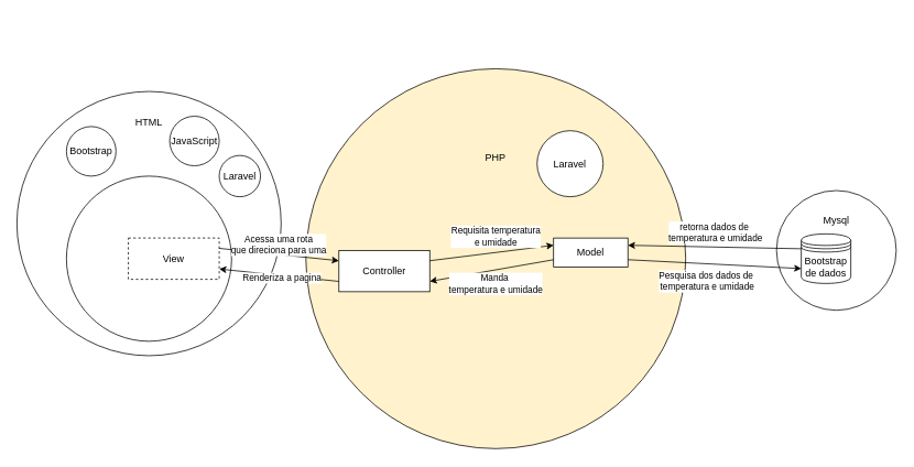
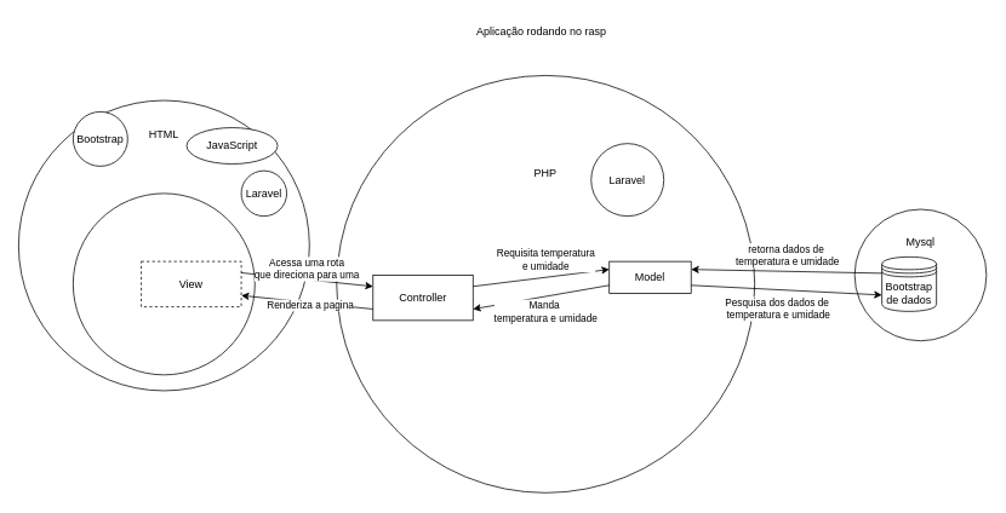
+ <mxCell id="26" value="Aplicação rodando no rasp" style="text;html=1;align=center;verticalAlign=middle;resizable=0;points=[];autosize=1;strokeColor=none;fillColor=none;" parent="1" vertex="1"><mxGeometry x="510" y="20" width="170" height="30" as="geometry" /></mxCell>
- <mxCell id="5" value="JavaScript" style="ellipse;whiteSpace=wrap;html=1;aspect=fixed;" parent="1" vertex="1"><mxGeometry x="205" y="140" width="60" height="60" as="geometry" /></mxCell>
+ <mxCell id="5" value="JavaScript" style="ellipse;whiteSpace=wrap;html=1;aspect=fixed;" parent="1" vertex="1"><mxGeometry x="205" y="140" width="100" height="40" as="geometry" /></mxCell>
- <mxCell id="6" value="Bootstrap" style="ellipse;whiteSpace=wrap;html=1;aspect=fixed;" parent="1" vertex="1"><mxGeometry x="80" y="152.5" width="60" height="60" as="geometry" /></mxCell>
+ <mxCell id="6" value="Bootstrap" style="ellipse;whiteSpace=wrap;html=1;aspect=fixed;" parent="1" vertex="1"><mxGeometry x="80" y="122.5" width="60" height="60" as="geometry" /></mxCell>
- <mxCell id="2" value="&lt;div&gt;PHP&lt;/div&gt;&lt;div&gt;&lt;br&gt;&lt;/div&gt;&lt;div&gt;&lt;br&gt;&lt;/div&gt;&lt;div&gt;&lt;br&gt;&lt;/div&gt;&lt;div&gt;&lt;br&gt;&lt;/div&gt;&lt;div&gt;&lt;br&gt;&lt;/div&gt;&lt;div&gt;&lt;br&gt;&lt;/div&gt;&lt;div&gt;&lt;br&gt;&lt;/div&gt;&lt;div&gt;&lt;br&gt;&lt;/div&gt;&lt;div&gt;&lt;br&gt;&lt;/div&gt;&lt;div&gt;&lt;br&gt;&lt;/div&gt;&lt;div&gt;&lt;br&gt;&lt;/div&gt;&lt;div&gt;&lt;br&gt;&lt;/div&gt;&lt;div&gt;&lt;br&gt;&lt;/div&gt;&lt;div&gt;&lt;br&gt;&lt;/div&gt;&lt;div&gt;&lt;br&gt;&lt;/div&gt;&lt;div&gt;&lt;br&gt;&lt;/div&gt;&lt;div&gt;&lt;br&gt;&lt;/div&gt;" style="ellipse;whiteSpace=wrap;html=1;aspect=fixed;fillColor=#fff2cc;" vertex="1" parent="1"><mxGeometry x="370" y="82.5" width="460" height="460" as="geometry" /></mxCell>
+ <mxCell id="2" value="&lt;div&gt;PHP&lt;/div&gt;&lt;div&gt;&lt;br&gt;&lt;/div&gt;&lt;div&gt;&lt;br&gt;&lt;/div&gt;&lt;div&gt;&lt;br&gt;&lt;/div&gt;&lt;div&gt;&lt;br&gt;&lt;/div&gt;&lt;div&gt;&lt;br&gt;&lt;/div&gt;&lt;div&gt;&lt;br&gt;&lt;/div&gt;&lt;div&gt;&lt;br&gt;&lt;/div&gt;&lt;div&gt;&lt;br&gt;&lt;/div&gt;&lt;div&gt;&lt;br&gt;&lt;/div&gt;&lt;div&gt;&lt;br&gt;&lt;/div&gt;&lt;div&gt;&lt;br&gt;&lt;/div&gt;&lt;div&gt;&lt;br&gt;&lt;/div&gt;&lt;div&gt;&lt;br&gt;&lt;/div&gt;&lt;div&gt;&lt;br&gt;&lt;/div&gt;&lt;div&gt;&lt;br&gt;&lt;/div&gt;&lt;div&gt;&lt;br&gt;&lt;/div&gt;&lt;div&gt;&lt;br&gt;&lt;/div&gt;" style="ellipse;whiteSpace=wrap;html=1;aspect=fixed;" vertex="1" parent="1"><mxGeometry x="370" y="82.5" width="460" height="460" as="geometry" /></mxCell>
